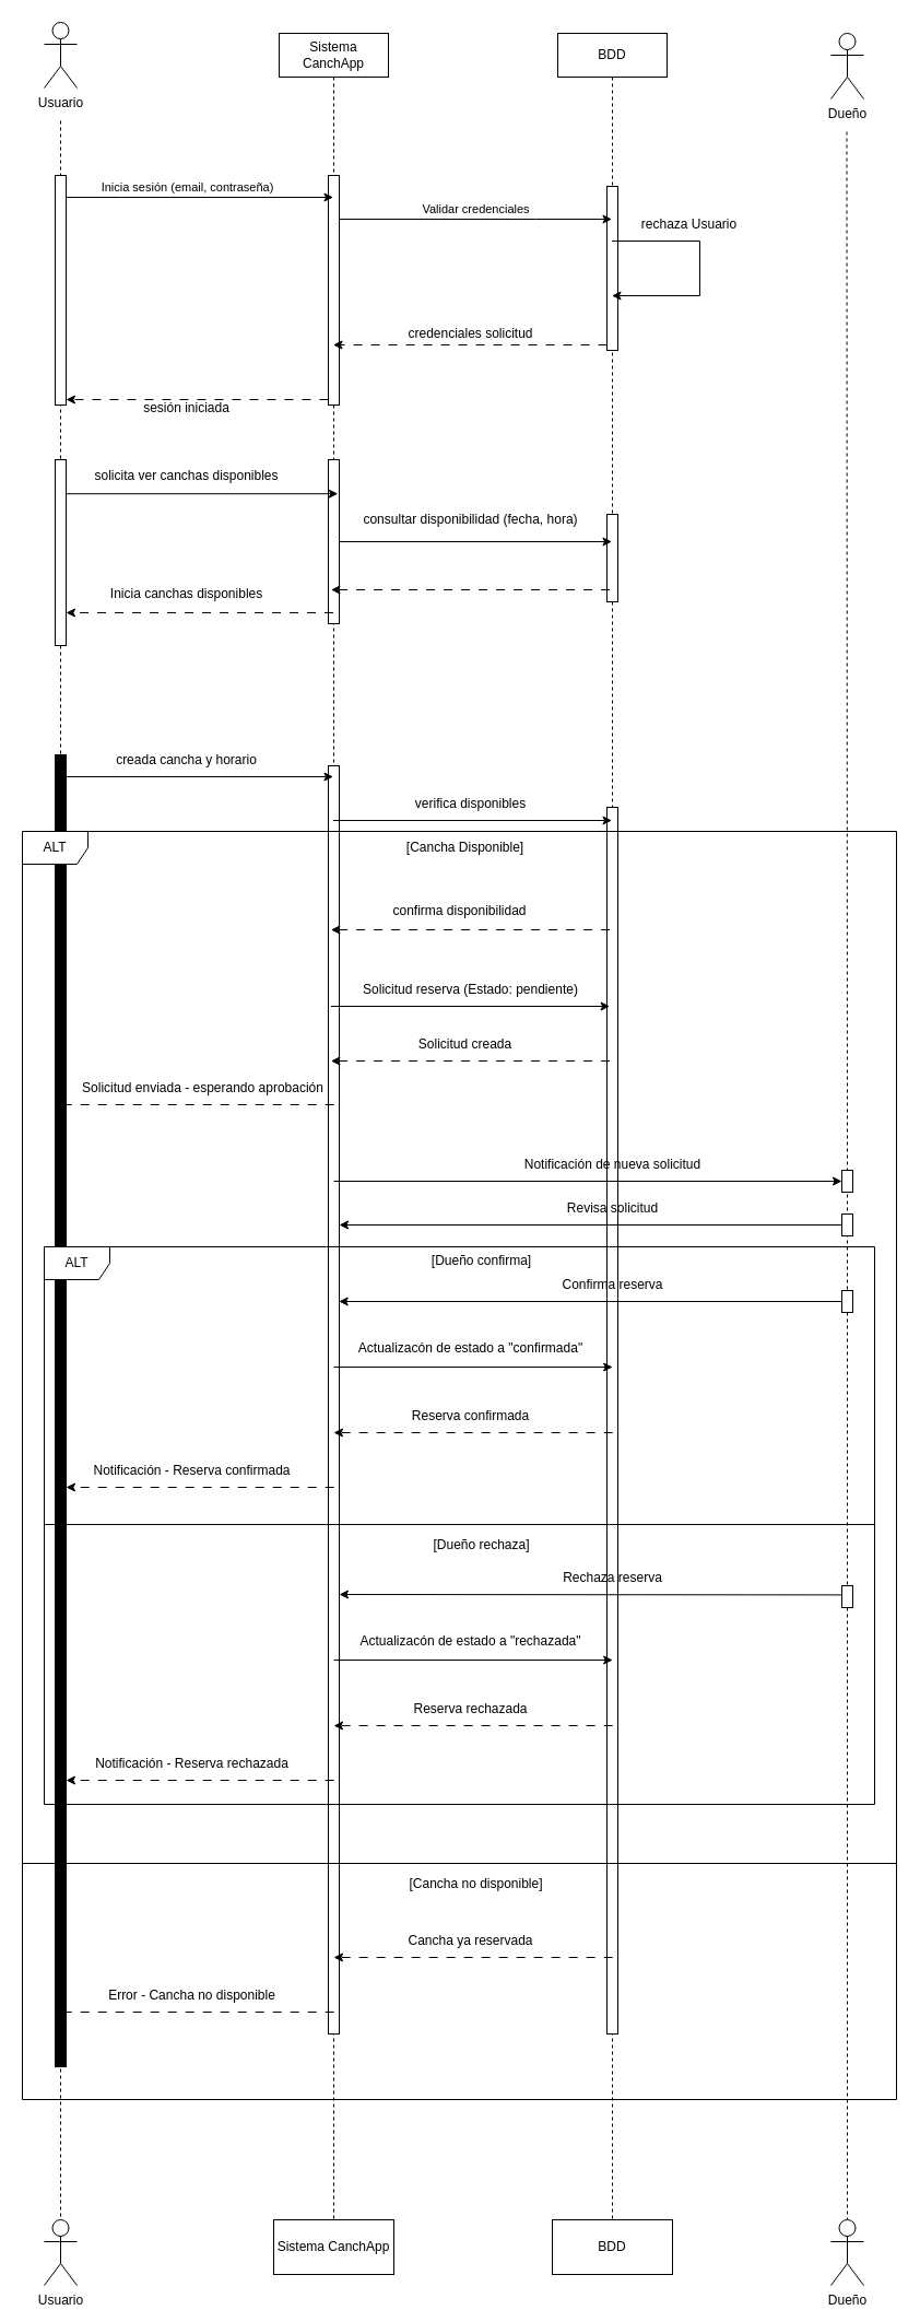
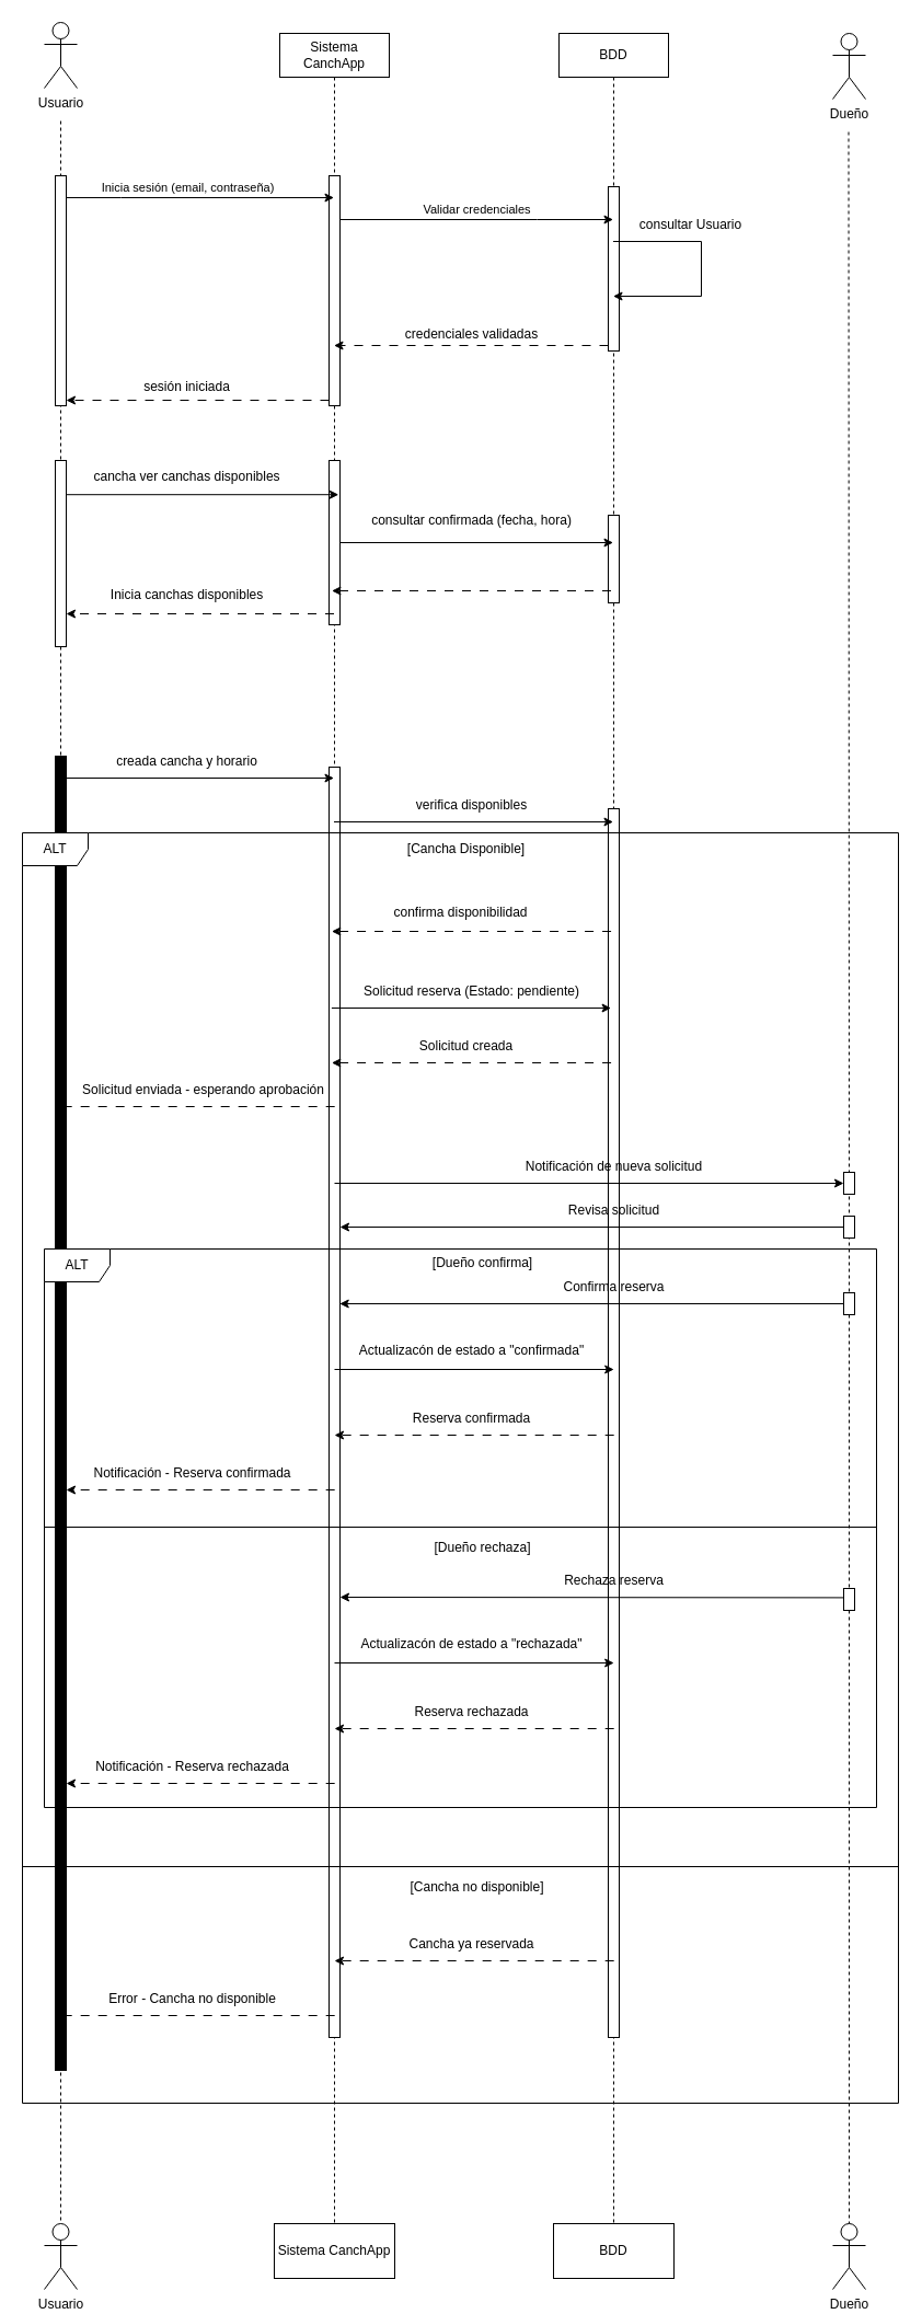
- <mxCell id="23" value="rechaza Usuario" style="text;html=1;align=center;verticalAlign=middle;resizable=0;points=[];autosize=1;strokeColor=none;fillColor=none;" vertex="1" parent="1"><mxGeometry x="570" y="190" width="120" height="30" as="geometry" /></mxCell>
+ <mxCell id="23" value="consultar Usuario" style="text;html=1;align=center;verticalAlign=middle;resizable=0;points=[];autosize=1;strokeColor=none;fillColor=none;" vertex="1" parent="1"><mxGeometry x="570" y="190" width="120" height="30" as="geometry" /></mxCell>
- <mxCell id="25" value="credenciales solicitud" style="text;html=1;align=center;verticalAlign=middle;resizable=0;points=[];autosize=1;strokeColor=none;fillColor=none;" vertex="1" parent="1"><mxGeometry x="360" y="290" width="140" height="30" as="geometry" /></mxCell>
+ <mxCell id="25" value="credenciales validadas" style="text;html=1;align=center;verticalAlign=middle;resizable=0;points=[];autosize=1;strokeColor=none;fillColor=none;" vertex="1" parent="1"><mxGeometry x="360" y="290" width="140" height="30" as="geometry" /></mxCell>
- <mxCell id="27" value="sesión iniciada" style="text;html=1;align=center;verticalAlign=middle;resizable=0;points=[];autosize=1;strokeColor=none;fillColor=none;" vertex="1" parent="1"><mxGeometry x="120" y="358" width="100" height="30" as="geometry" /></mxCell>
+ <mxCell id="27" value="sesión iniciada" style="text;html=1;align=center;verticalAlign=middle;resizable=0;points=[];autosize=1;strokeColor=none;fillColor=none;" vertex="1" parent="1"><mxGeometry x="120" y="338" width="100" height="30" as="geometry" /></mxCell>
- <mxCell id="29" value="solicita ver canchas disponibles" style="text;html=1;align=center;verticalAlign=middle;resizable=0;points=[];autosize=1;strokeColor=none;fillColor=none;" vertex="1" parent="1"><mxGeometry x="75" y="420" width="190" height="30" as="geometry" /></mxCell>
+ <mxCell id="29" value="cancha ver canchas disponibles" style="text;html=1;align=center;verticalAlign=middle;resizable=0;points=[];autosize=1;strokeColor=none;fillColor=none;" vertex="1" parent="1"><mxGeometry x="75" y="420" width="190" height="30" as="geometry" /></mxCell>
- <mxCell id="31" value="consultar disponibilidad (fecha, hora)" style="text;html=1;align=center;verticalAlign=middle;resizable=0;points=[];autosize=1;strokeColor=none;fillColor=none;" vertex="1" parent="1"><mxGeometry x="320" y="460" width="220" height="30" as="geometry" /></mxCell>
+ <mxCell id="31" value="consultar confirmada (fecha, hora)" style="text;html=1;align=center;verticalAlign=middle;resizable=0;points=[];autosize=1;strokeColor=none;fillColor=none;" vertex="1" parent="1"><mxGeometry x="320" y="460" width="220" height="30" as="geometry" /></mxCell>
